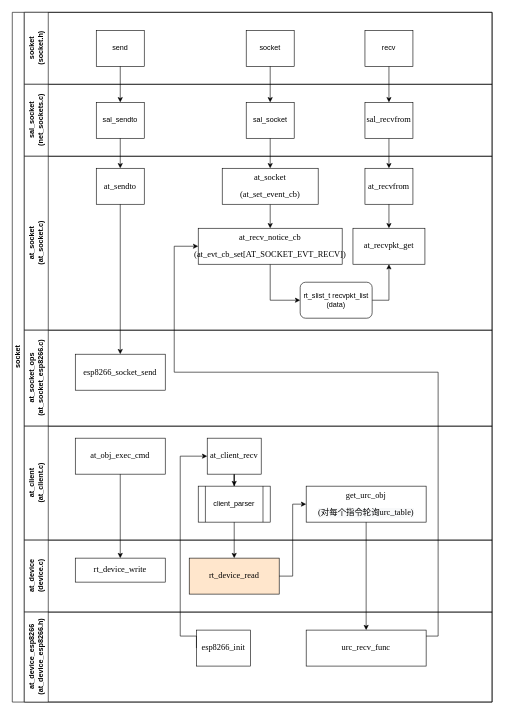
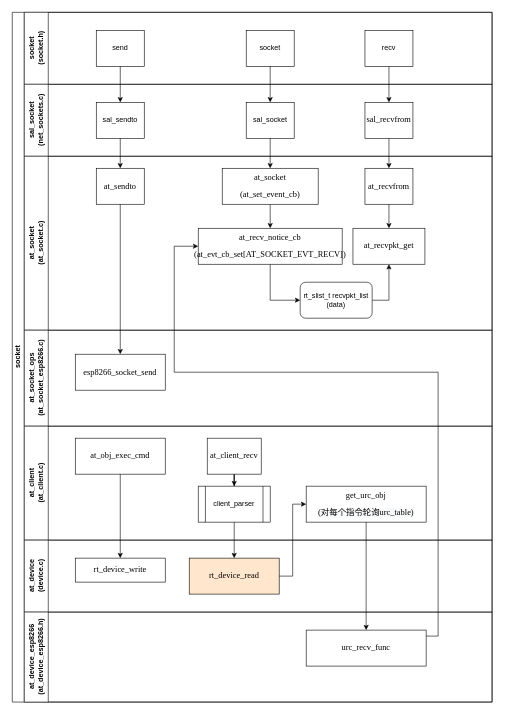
- <mxCell id="42" style="edgeStyle=orthogonalEdgeStyle;rounded=0;orthogonalLoop=1;jettySize=auto;html=1;exitX=0;exitY=0.5;exitDx=0;exitDy=0;entryX=0;entryY=0.5;entryDx=0;entryDy=0;" edge="1" parent="2" source="36" target="29"><mxGeometry relative="1" as="geometry"><Array as="points"><mxPoint x="307" y="1040" /><mxPoint x="280" y="1040" /><mxPoint x="280" y="740" /></Array></mxGeometry></mxCell>
- <mxCell id="36" value="&lt;p class=&quot;MsoNormal&quot;&gt;&lt;font face=&quot;Calibri&quot;&gt;&lt;span style=&quot;font-size: 14px&quot;&gt;esp8266_init&lt;/span&gt;&lt;/font&gt;&lt;br&gt;&lt;/p&gt;" style="rounded=0;whiteSpace=wrap;html=1;fontFamily=Helvetica;fontSize=12;fontColor=#000000;align=center;" vertex="1" parent="35"><mxGeometry x="287" y="30" width="90" height="60" as="geometry" /></mxCell>
